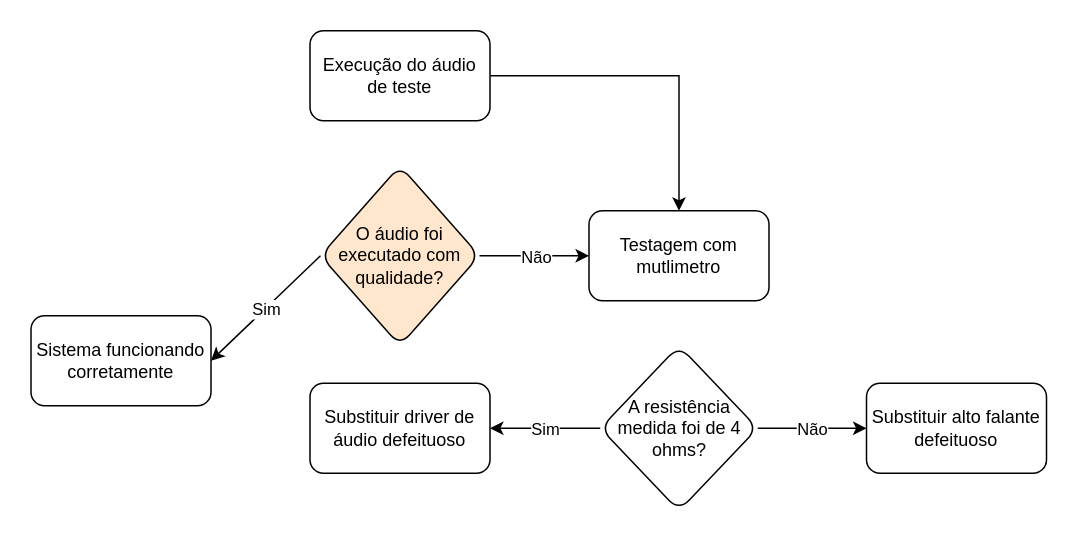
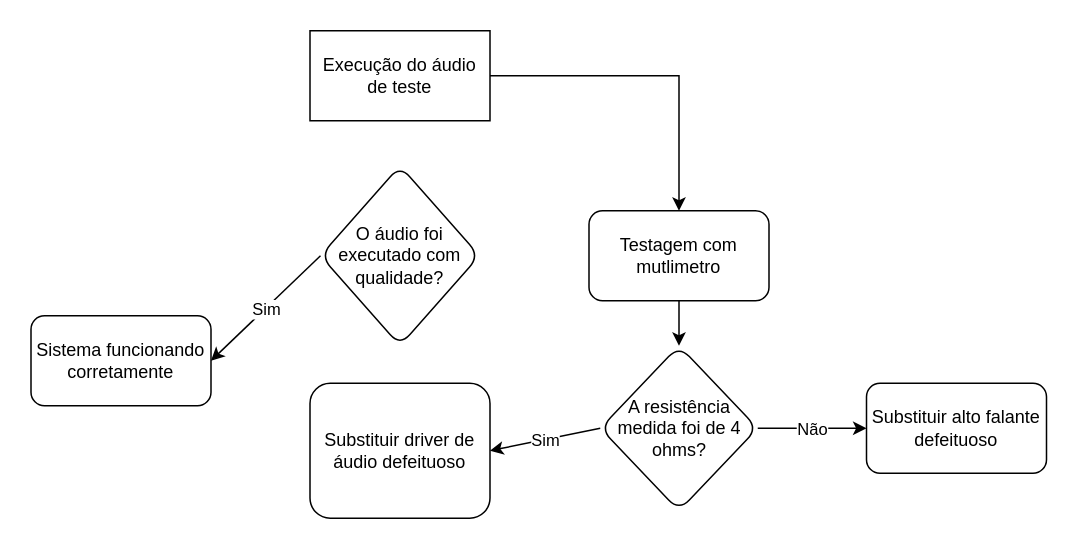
- <mxCell id="3" value="Execução do áudio de teste" style="rounded=1;whiteSpace=wrap;html=1;" vertex="1" parent="1"><mxGeometry x="206" y="20" width="120" height="60" as="geometry" /></mxCell>
+ <mxCell id="3" value="Execução do áudio de teste" style="whiteSpace=wrap;html=1;rounded=0;" vertex="1" parent="1"><mxGeometry x="206" y="20" width="120" height="60" as="geometry" /></mxCell>
- <mxCell id="4" value="O áudio foi executado com qualidade?" style="rhombus;whiteSpace=wrap;html=1;rounded=1;fillColor=#ffe6cc;" vertex="1" parent="1"><mxGeometry x="213" y="110" width="106" height="120" as="geometry" /></mxCell>
+ <mxCell id="4" value="O áudio foi executado com qualidade?" style="rhombus;whiteSpace=wrap;html=1;rounded=1;" vertex="1" parent="1"><mxGeometry x="213" y="110" width="106" height="120" as="geometry" /></mxCell>
- <mxCell id="15" value="" style="endArrow=classic;html=1;exitX=1;exitY=0.5;exitDx=0;exitDy=0;entryX=0;entryY=0.5;entryDx=0;entryDy=0;" edge="1" parent="1" source="4" target="7"><mxGeometry relative="1" as="geometry"><mxPoint x="232" y="220" as="sourcePoint" /><mxPoint x="332" y="220" as="targetPoint" /></mxGeometry></mxCell>
- <mxCell id="16" value="Não" style="edgeLabel;resizable=0;html=1;align=center;verticalAlign=middle;" connectable="0" vertex="1" parent="15"><mxGeometry relative="1" as="geometry" /></mxCell>
+ <mxCell id="6" value="" style="edgeStyle=orthogonalEdgeStyle;rounded=0;orthogonalLoop=1;jettySize=auto;html=1;" edge="1" parent="1" source="7" target="8"><mxGeometry relative="1" as="geometry" /></mxCell>
- <mxCell id="10" value="Substituir driver de áudio defeituoso" style="whiteSpace=wrap;html=1;rounded=1;" vertex="1" parent="1"><mxGeometry x="206" y="255" width="120" height="60" as="geometry" /></mxCell>
+ <mxCell id="10" value="Substituir driver de áudio defeituoso" style="whiteSpace=wrap;html=1;rounded=1;" vertex="1" parent="1"><mxGeometry x="206" y="255" width="120" height="90" as="geometry" /></mxCell>
